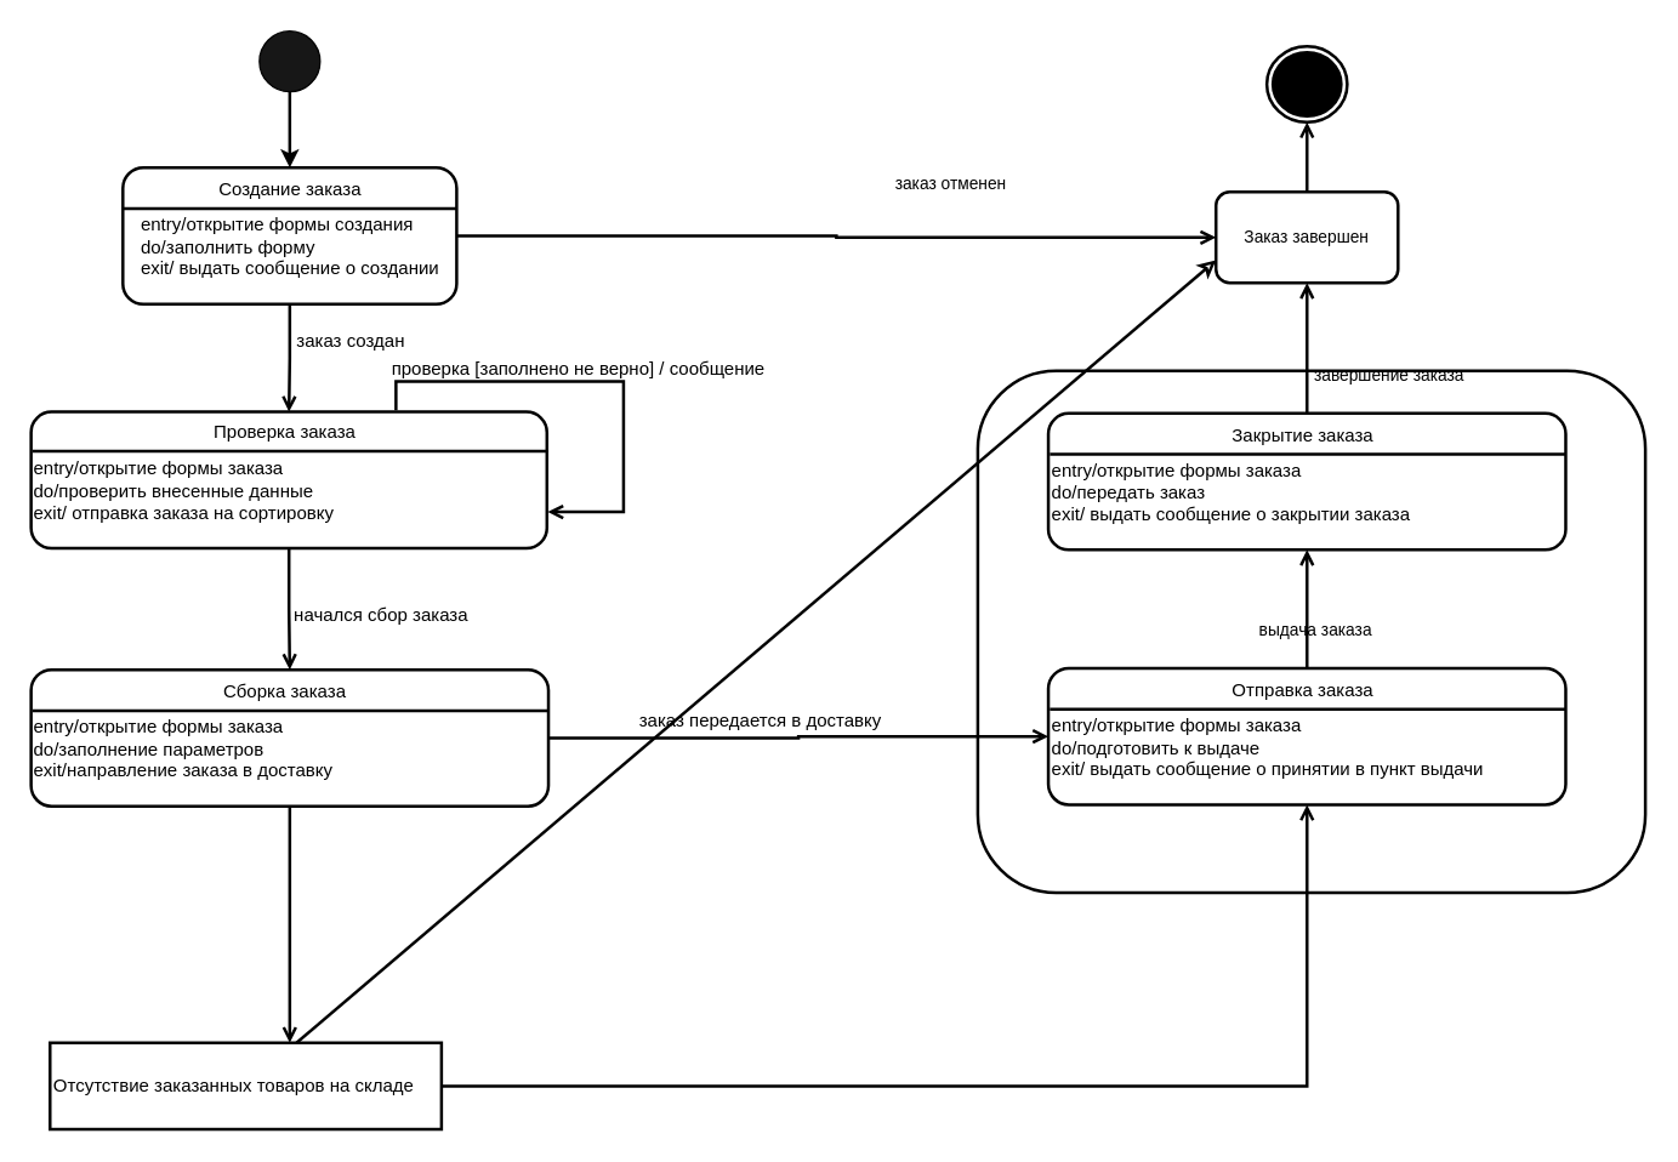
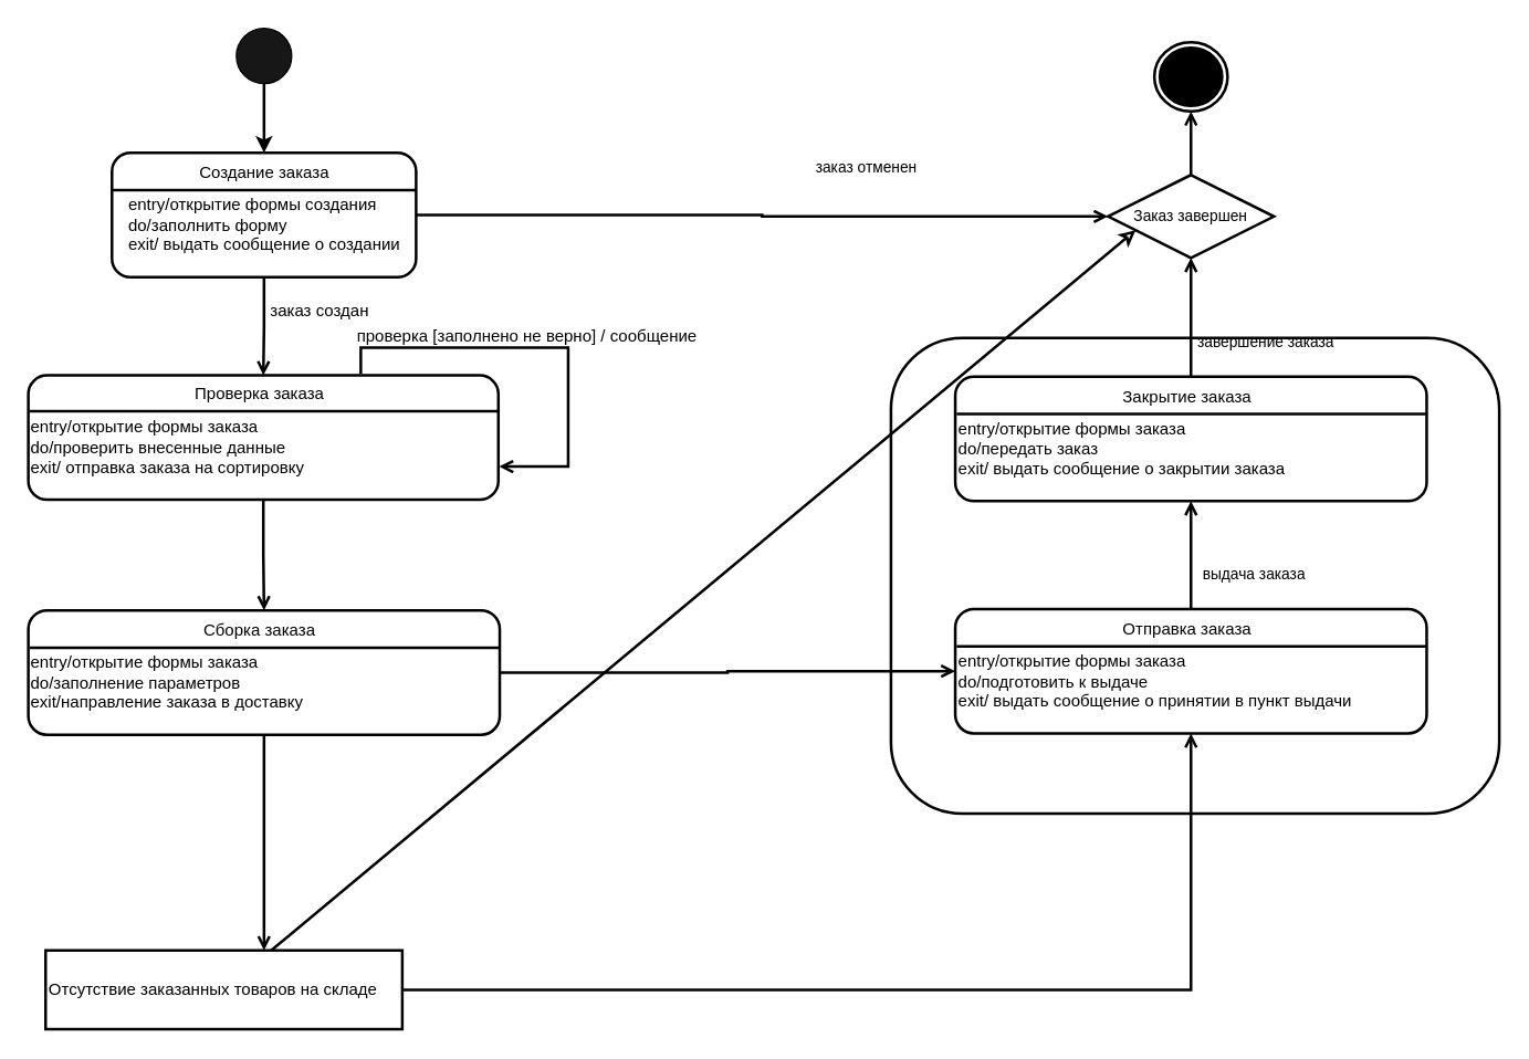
- <mxCell id="33" value="Заказ завершен" style="rounded=1;whiteSpace=wrap;html=1;fontSize=11;strokeWidth=2;" vertex="1" parent="1"><mxGeometry x="801" y="126" width="120" height="60" as="geometry" /></mxCell>
+ <mxCell id="33" value="Заказ завершен" style="rhombus;whiteSpace=wrap;html=1;fontSize=11;strokeWidth=2;" vertex="1" parent="1"><mxGeometry x="801" y="126" width="120" height="60" as="geometry" /></mxCell>
- <mxCell id="34" value="начался сбор заказа" style="text;html=1;strokeColor=none;fillColor=none;align=center;verticalAlign=middle;whiteSpace=wrap;rounded=0;" vertex="1" parent="1"><mxGeometry x="190.5" y="390" width="120" height="30" as="geometry" /></mxCell>
- <mxCell id="36" value="выдача заказа&amp;nbsp;" style="text;html=1;strokeColor=none;fillColor=none;align=center;verticalAlign=middle;whiteSpace=wrap;rounded=0;fontSize=11;" vertex="1" parent="1"><mxGeometry x="821" y="400" width="95" height="30" as="geometry" /></mxCell>
+ <mxCell id="36" value="выдача заказа&amp;nbsp;" style="text;html=1;strokeColor=none;fillColor=none;align=center;verticalAlign=middle;whiteSpace=wrap;rounded=0;fontSize=11;" vertex="1" parent="1"><mxGeometry x="861" y="400" width="95" height="30" as="geometry" /></mxCell>
- <mxCell id="35" value="заказ передается в доставку" style="text;html=1;strokeColor=none;fillColor=none;align=center;verticalAlign=middle;whiteSpace=wrap;rounded=0;" vertex="1" parent="1"><mxGeometry x="390.5" y="460" width="220" height="30" as="geometry" /></mxCell>
